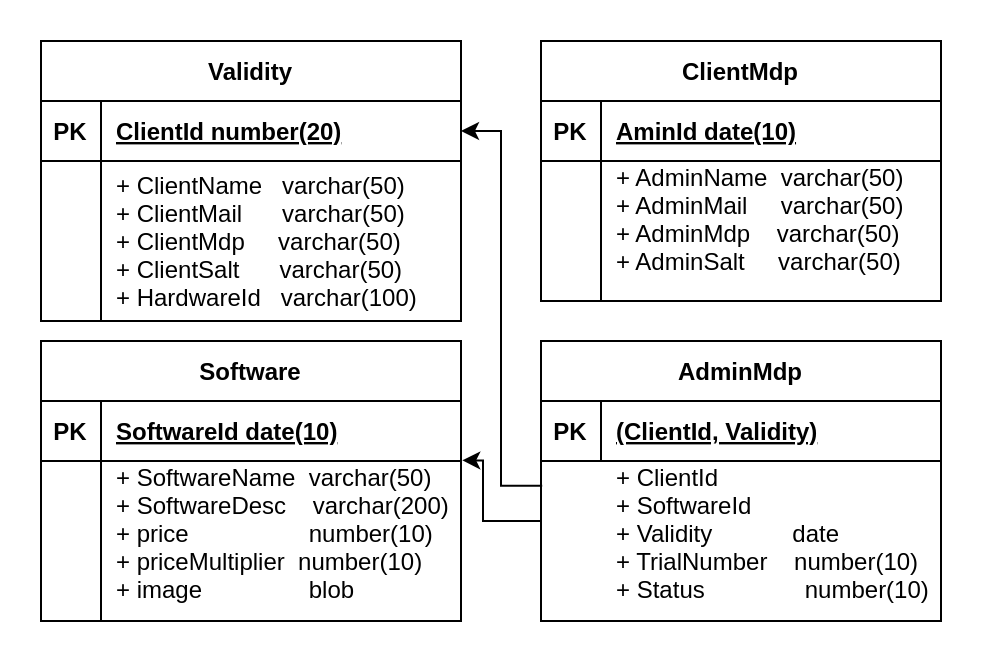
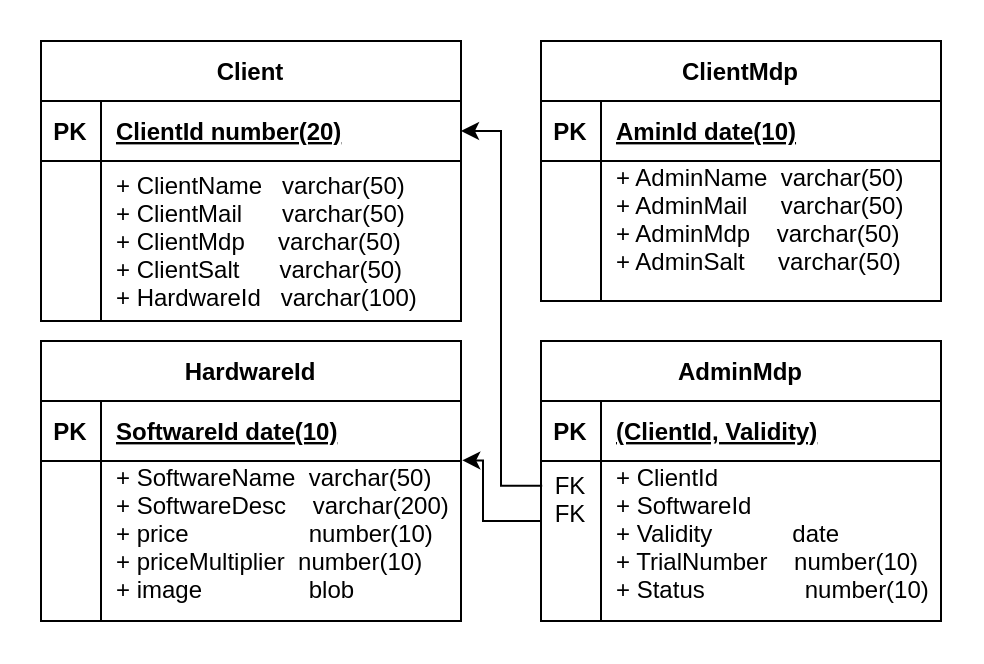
- <mxCell id="2" value="Validity" style="shape=table;startSize=30;container=1;collapsible=1;childLayout=tableLayout;fixedRows=1;rowLines=0;fontStyle=1;align=center;resizeLast=1;" parent="1" vertex="1"><mxGeometry x="20" y="20" width="210" height="140" as="geometry" /></mxCell>
+ <mxCell id="2" value="Client" style="shape=table;startSize=30;container=1;collapsible=1;childLayout=tableLayout;fixedRows=1;rowLines=0;fontStyle=1;align=center;resizeLast=1;" parent="1" vertex="1"><mxGeometry x="20" y="20" width="210" height="140" as="geometry" /></mxCell>
- <mxCell id="9" value="Software" style="shape=table;startSize=30;container=1;collapsible=1;childLayout=tableLayout;fixedRows=1;rowLines=0;fontStyle=1;align=center;resizeLast=1;" parent="1" vertex="1"><mxGeometry x="20" y="170" width="210" height="140" as="geometry"><mxRectangle x="130" y="380" width="80" height="30" as="alternateBounds" /></mxGeometry></mxCell>
+ <mxCell id="9" value="HardwareId" style="shape=table;startSize=30;container=1;collapsible=1;childLayout=tableLayout;fixedRows=1;rowLines=0;fontStyle=1;align=center;resizeLast=1;" parent="1" vertex="1"><mxGeometry x="20" y="170" width="210" height="140" as="geometry"><mxRectangle x="130" y="380" width="80" height="30" as="alternateBounds" /></mxGeometry></mxCell>
+ <mxCell id="21" value="FK&#10;FK&#10;&#10;&#10;" style="shape=partialRectangle;overflow=hidden;connectable=0;fillColor=none;top=0;left=0;bottom=0;right=0;" parent="20" vertex="1"><mxGeometry width="30" height="80" as="geometry"><mxRectangle width="30" height="80" as="alternateBounds" /></mxGeometry></mxCell>
